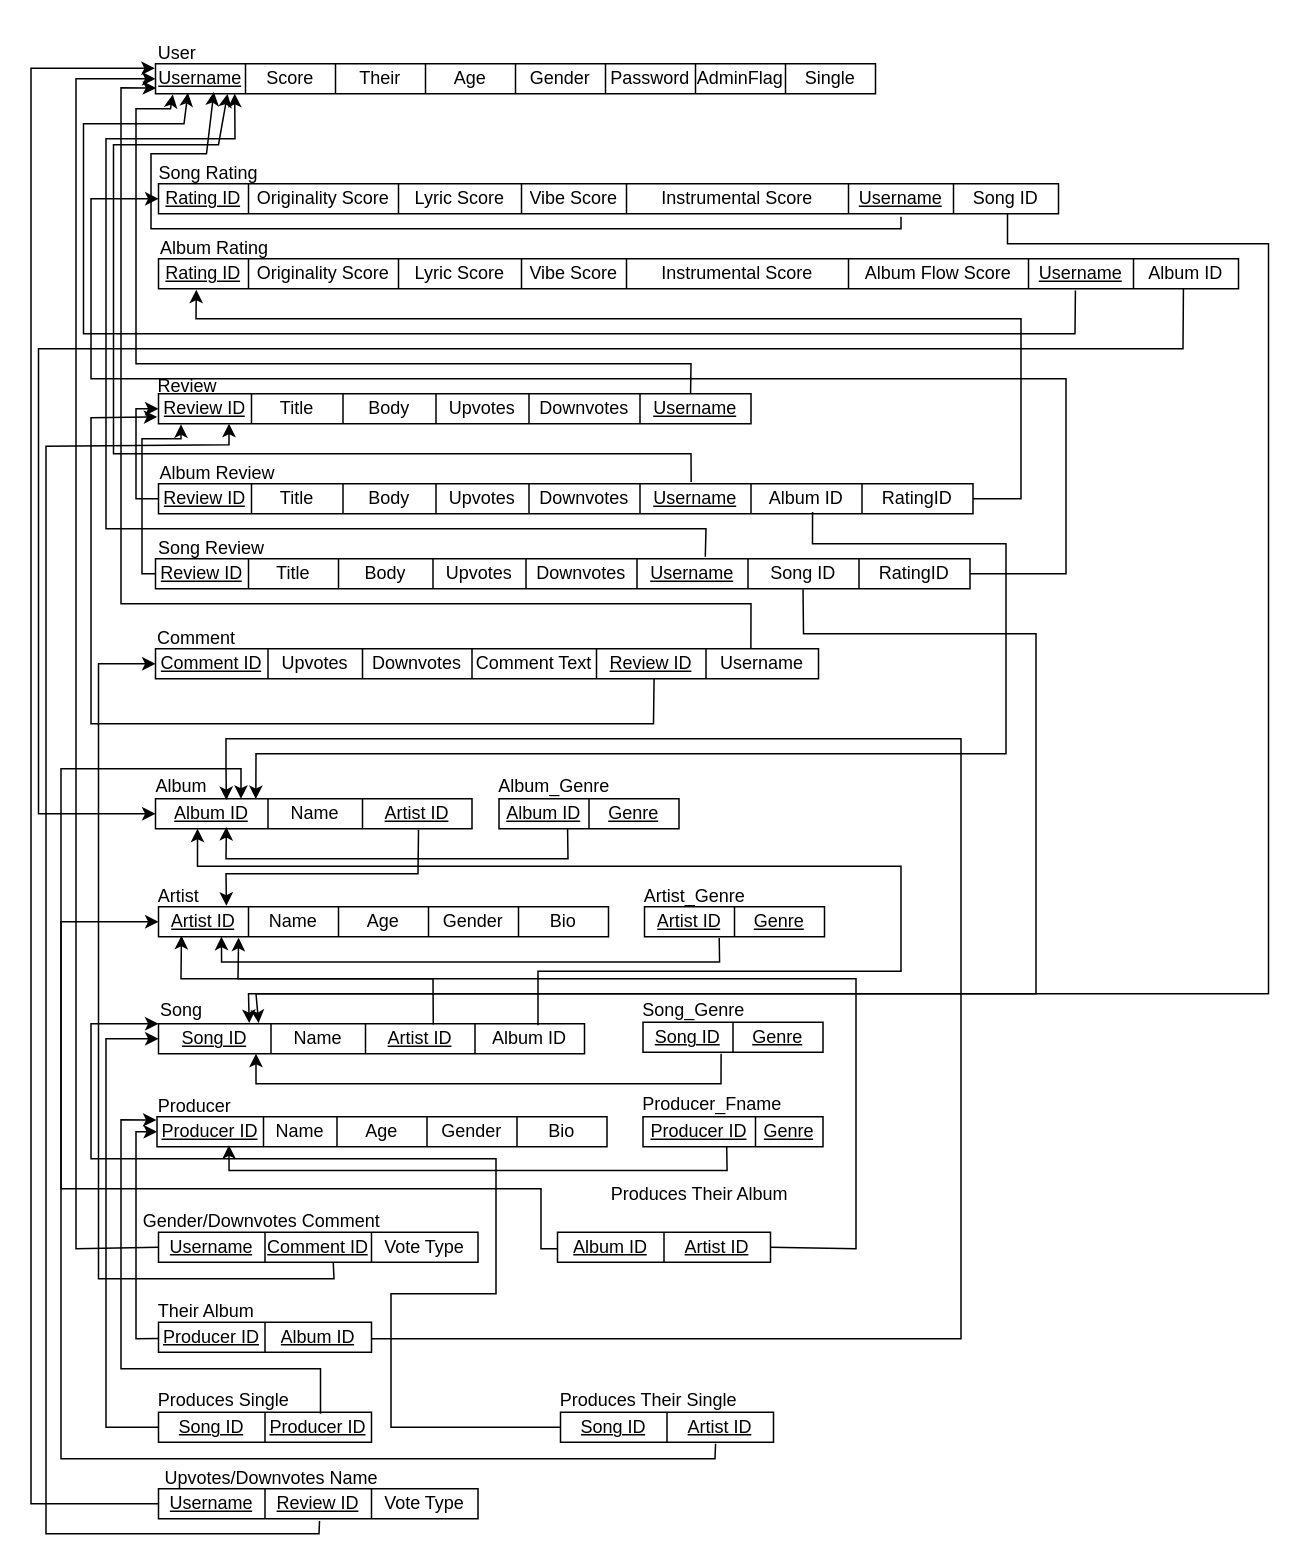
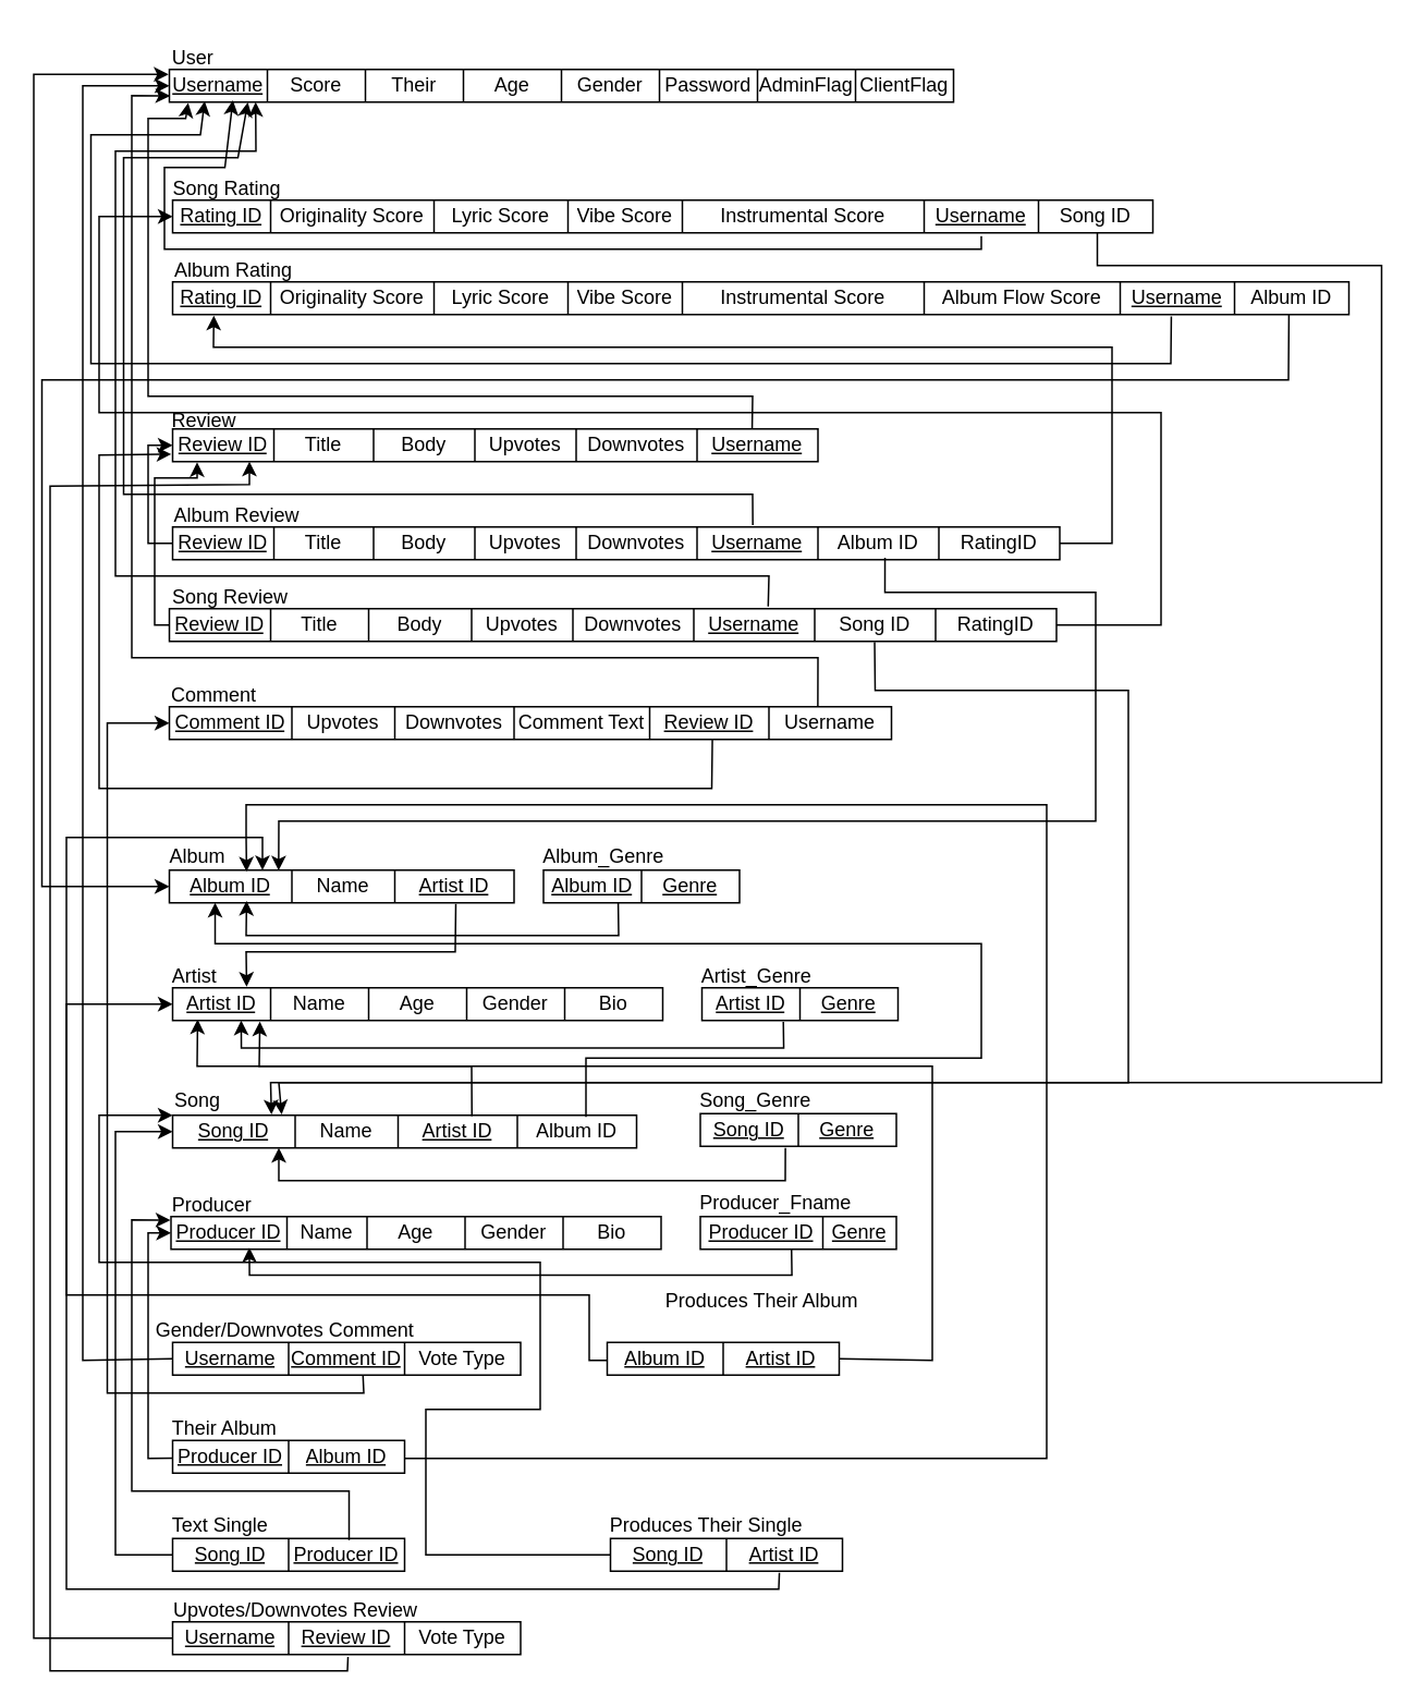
- <mxCell id="22" value="Single" style="shape=partialRectangle;html=1;whiteSpace=wrap;connectable=0;strokeColor=inherit;overflow=hidden;fillColor=none;top=0;left=0;bottom=0;right=0;pointerEvents=1;" vertex="1" parent="14"><mxGeometry x="420" width="60" height="20" as="geometry"><mxRectangle width="60" height="20" as="alternateBounds" /></mxGeometry></mxCell>
+ <mxCell id="22" value="ClientFlag" style="shape=partialRectangle;html=1;whiteSpace=wrap;connectable=0;strokeColor=inherit;overflow=hidden;fillColor=none;top=0;left=0;bottom=0;right=0;pointerEvents=1;" vertex="1" parent="14"><mxGeometry x="420" width="60" height="20" as="geometry"><mxRectangle width="60" height="20" as="alternateBounds" /></mxGeometry></mxCell>
- <mxCell id="126" value="Produces Single" style="text;html=1;align=left;verticalAlign=middle;resizable=0;points=[];autosize=1;strokeColor=none;fillColor=none;" vertex="1" parent="1"><mxGeometry x="103" y="918" width="110" height="30" as="geometry" /></mxCell>
+ <mxCell id="126" value="Text Single" style="text;html=1;align=left;verticalAlign=middle;resizable=0;points=[];autosize=1;strokeColor=none;fillColor=none;" vertex="1" parent="1"><mxGeometry x="103" y="918" width="110" height="30" as="geometry" /></mxCell>
- <mxCell id="180" value="Upvotes/Downvotes Name" style="text;html=1;align=center;verticalAlign=middle;resizable=0;points=[];autosize=1;strokeColor=none;fillColor=none;" vertex="1" parent="1"><mxGeometry x="95" y="970" width="170" height="30" as="geometry" /></mxCell>
+ <mxCell id="180" value="Upvotes/Downvotes Review" style="text;html=1;align=center;verticalAlign=middle;resizable=0;points=[];autosize=1;strokeColor=none;fillColor=none;" vertex="1" parent="1"><mxGeometry x="95" y="970" width="170" height="30" as="geometry" /></mxCell>
